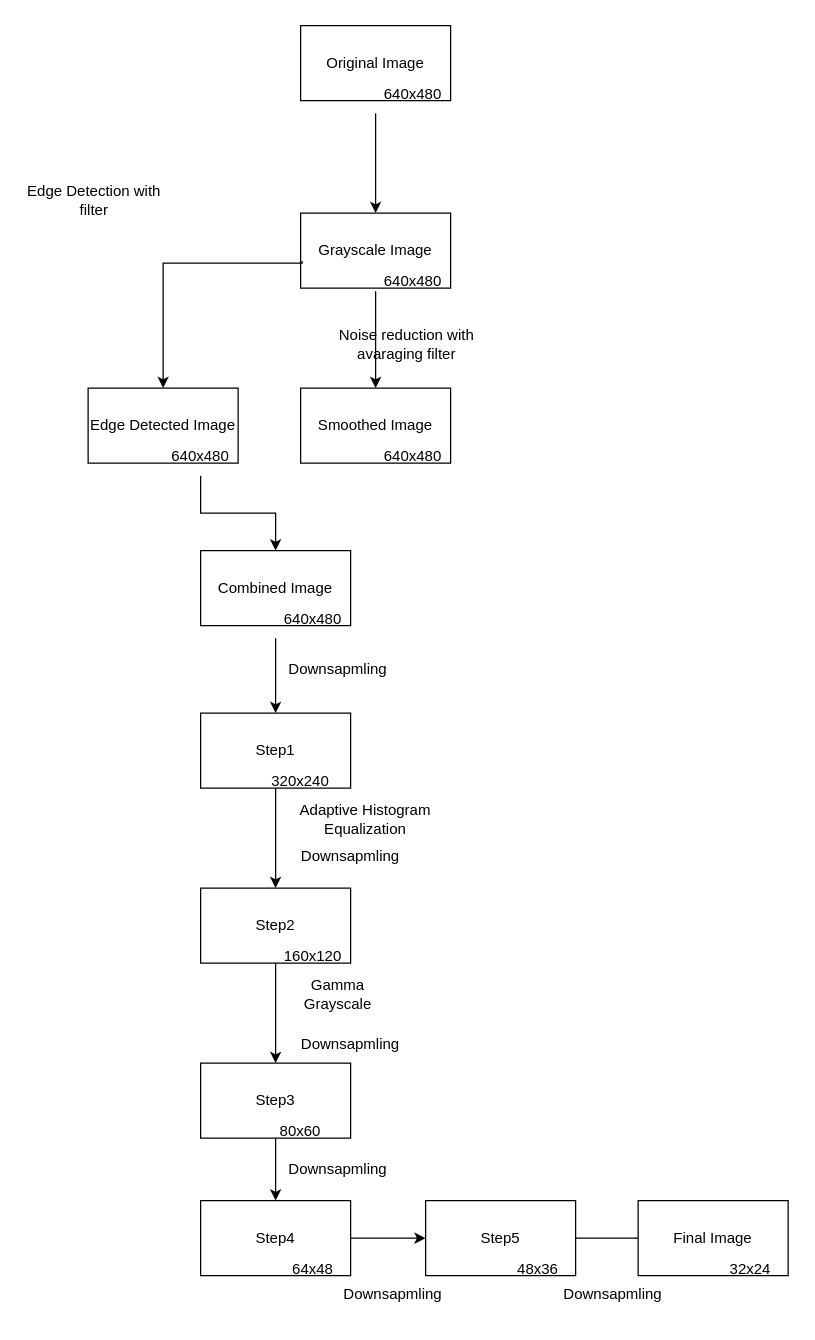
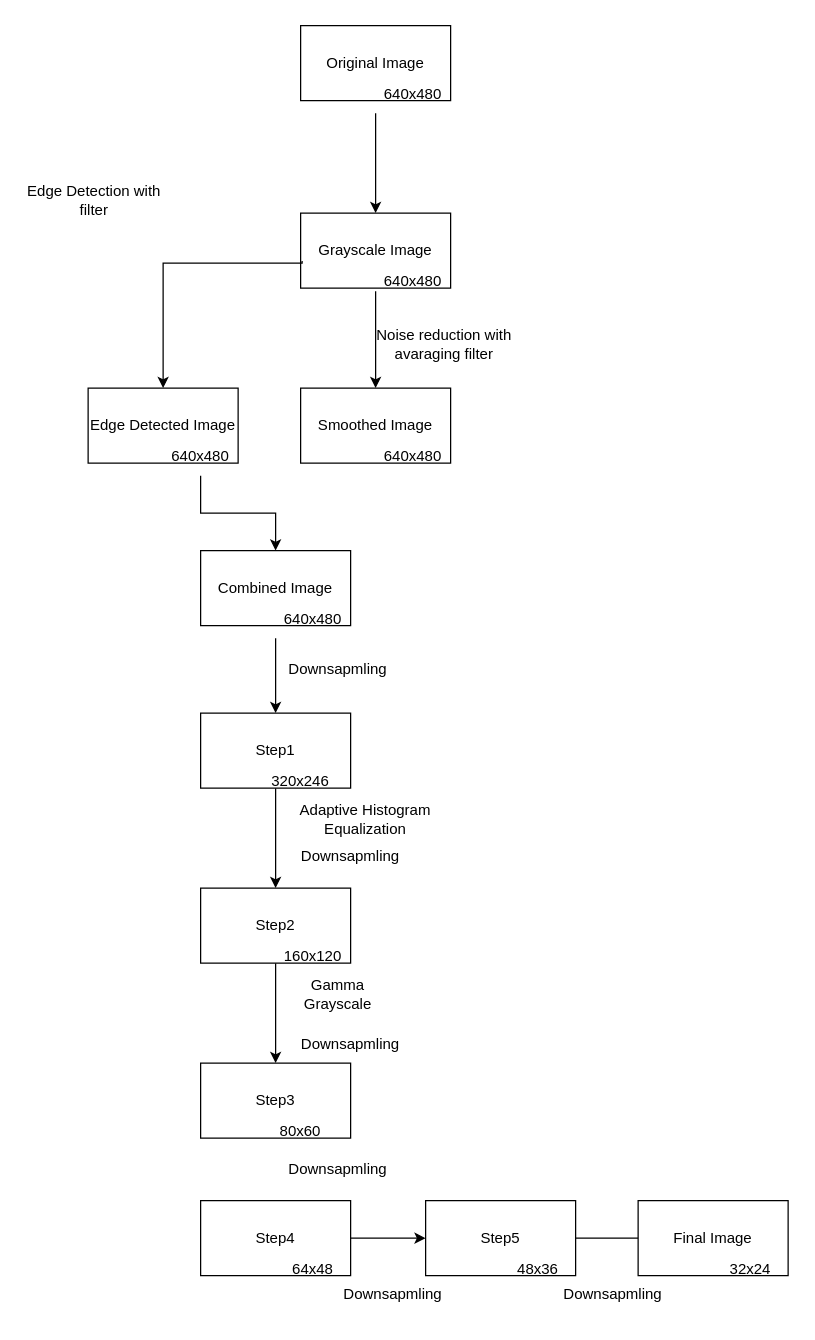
- <mxCell id="9" value="Noise reduction with avaraging filter" style="text;html=1;strokeColor=none;fillColor=none;align=center;verticalAlign=middle;whiteSpace=wrap;rounded=0;" parent="1" vertex="1"><mxGeometry x="260" y="260" width="130" height="30" as="geometry" /></mxCell>
+ <mxCell id="9" value="Noise reduction with avaraging filter" style="text;html=1;strokeColor=none;fillColor=none;align=center;verticalAlign=middle;whiteSpace=wrap;rounded=0;" parent="1" vertex="1"><mxGeometry x="290" y="260" width="130" height="30" as="geometry" /></mxCell>
- <mxCell id="21" value="320x240" style="text;html=1;strokeColor=none;fillColor=none;align=center;verticalAlign=middle;whiteSpace=wrap;rounded=0;" vertex="1" parent="1"><mxGeometry x="210" y="610" width="60" height="30" as="geometry" /></mxCell>
+ <mxCell id="21" value="320x246" style="text;html=1;strokeColor=none;fillColor=none;align=center;verticalAlign=middle;whiteSpace=wrap;rounded=0;" vertex="1" parent="1"><mxGeometry x="210" y="610" width="60" height="30" as="geometry" /></mxCell>
- <mxCell id="28" value="" style="edgeStyle=orthogonalEdgeStyle;rounded=0;orthogonalLoop=1;jettySize=auto;html=1;" edge="1" parent="1" source="29" target="34"><mxGeometry relative="1" as="geometry" /></mxCell>
